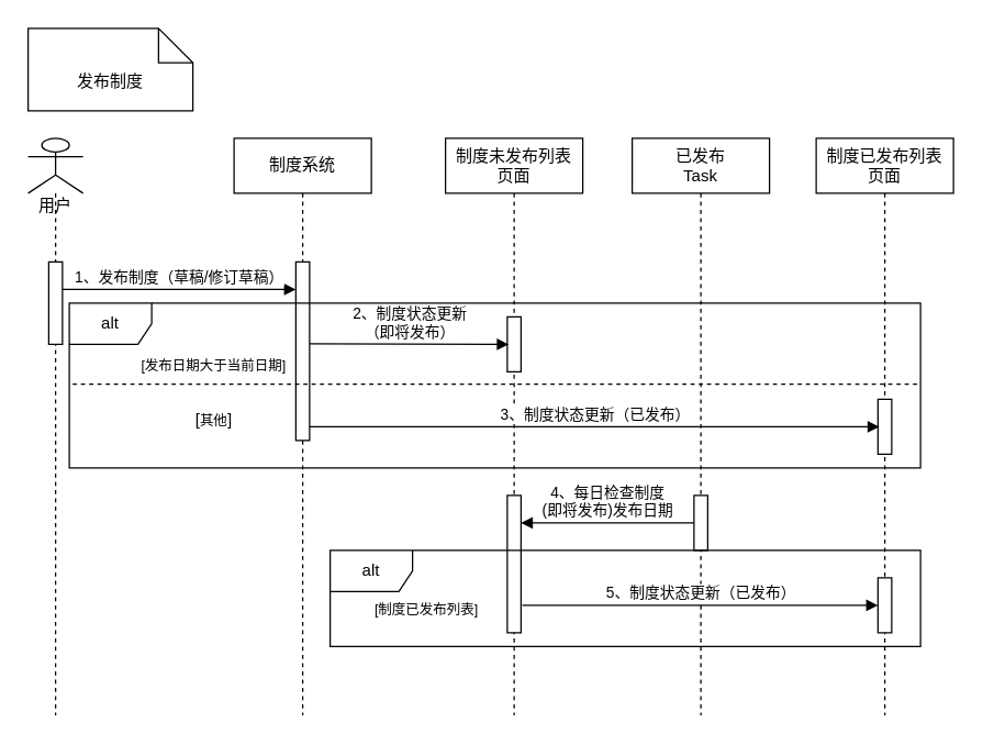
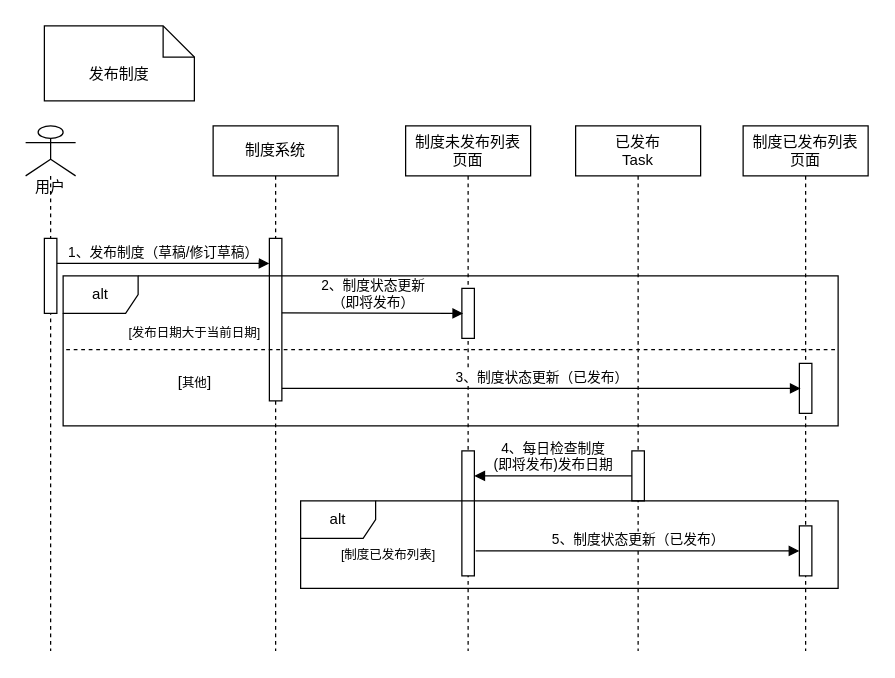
- <mxCell id="2" value="发布制度" style="shape=note2;boundedLbl=1;whiteSpace=wrap;html=1;size=25;verticalAlign=top;align=center;" vertex="1" parent="1"><mxGeometry x="20" y="20" width="120" height="60" as="geometry" /></mxCell>
+ <mxCell id="2" value="发布制度" style="shape=note2;boundedLbl=1;whiteSpace=wrap;html=1;size=25;verticalAlign=top;align=center;" vertex="1" parent="1"><mxGeometry x="35" y="20" width="120" height="60" as="geometry" /></mxCell>
